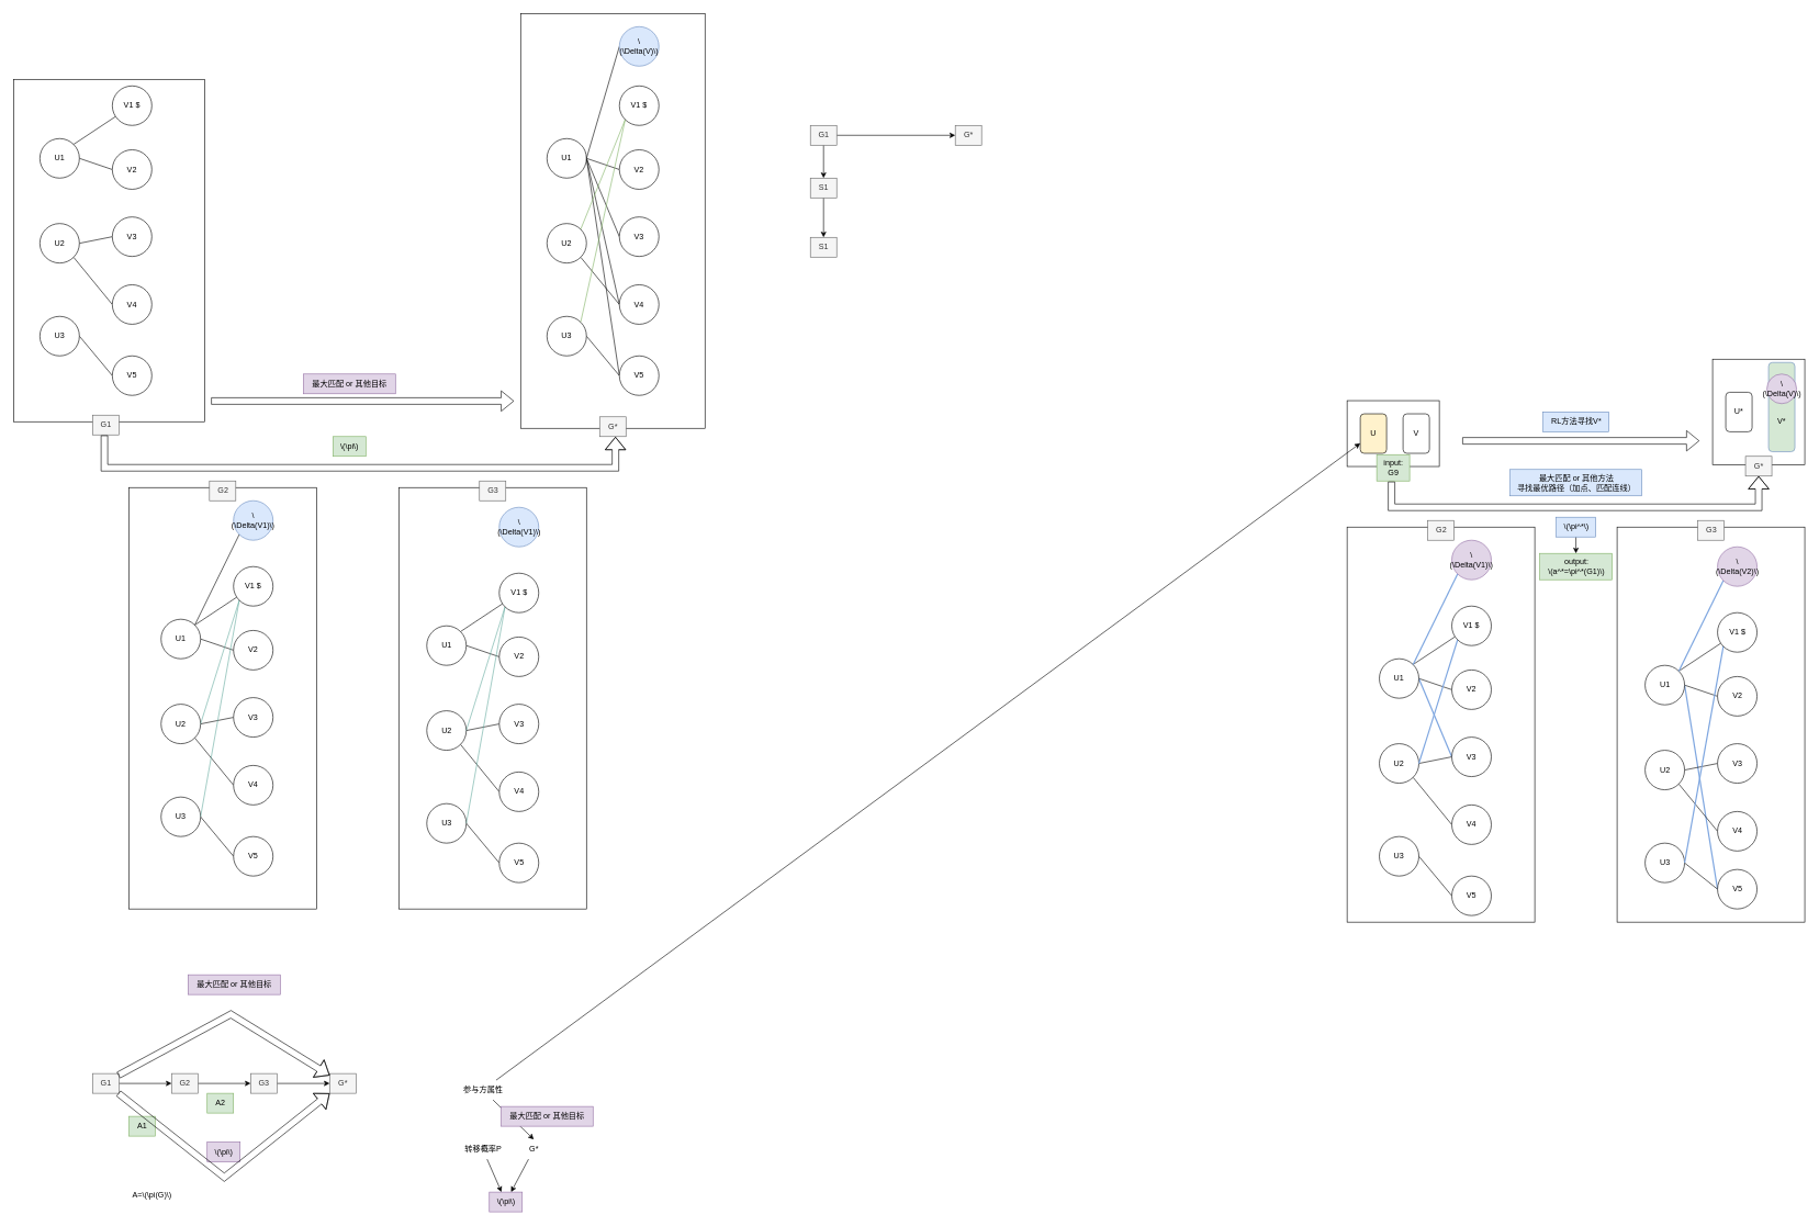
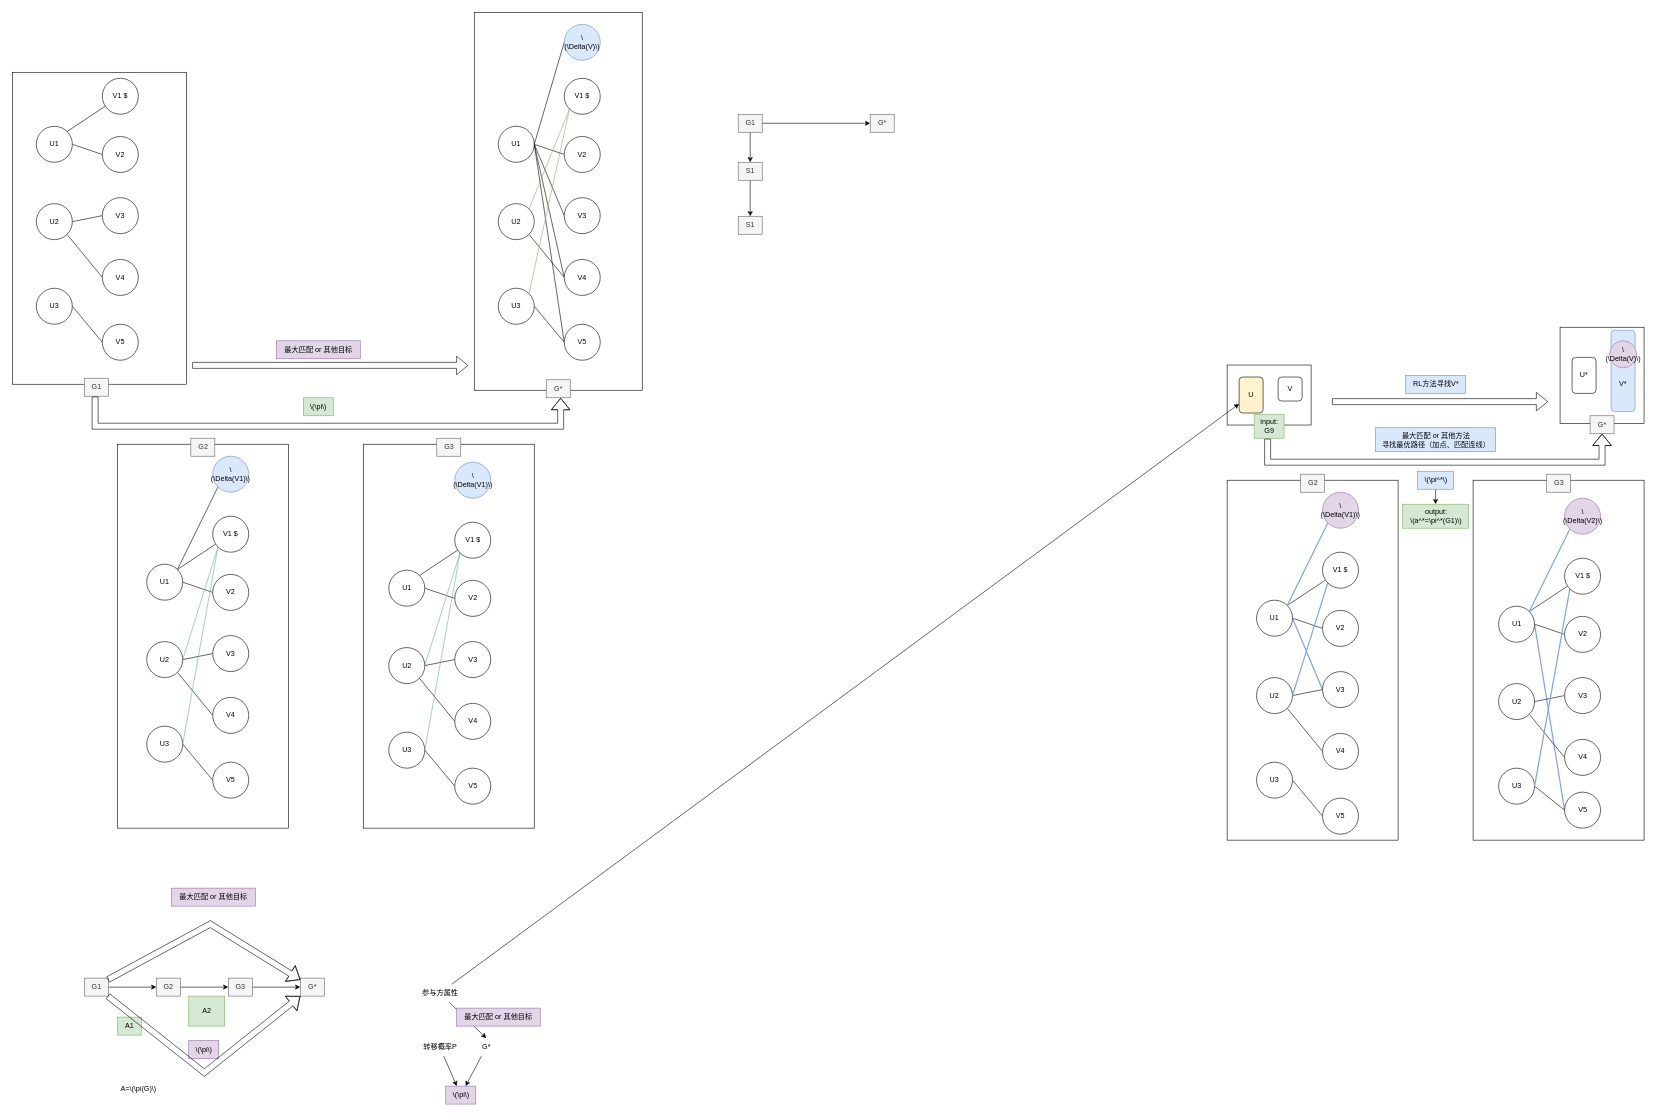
- <mxCell id="158" value="&lt;br&gt;&lt;br&gt;&lt;br&gt;V*" style="rounded=1;whiteSpace=wrap;html=1;fillColor=#d5e8d4;strokeColor=#6c8ebf;" vertex="1" parent="1"><mxGeometry x="2685" y="550" width="40" height="135.57" as="geometry" /></mxCell>
+ <mxCell id="158" value="&lt;br&gt;&lt;br&gt;&lt;br&gt;V*" style="rounded=1;whiteSpace=wrap;html=1;fillColor=#dae8fc;strokeColor=#6c8ebf;" vertex="1" parent="1"><mxGeometry x="2685" y="550" width="40" height="135.57" as="geometry" /></mxCell>
- <mxCell id="154" value="V" style="rounded=1;whiteSpace=wrap;html=1;fillColor=#FFFFFF;" vertex="1" parent="1"><mxGeometry x="2130" y="628" width="40" height="60" as="geometry" /></mxCell>
+ <mxCell id="154" value="V" style="rounded=1;whiteSpace=wrap;html=1;fillColor=#FFFFFF;" vertex="1" parent="1"><mxGeometry x="2130" y="628" width="40" height="40" as="geometry" /></mxCell>
- <mxCell id="86" value="A2" style="text;html=1;align=center;verticalAlign=middle;resizable=0;points=[];autosize=1;strokeColor=#82b366;fillColor=#d5e8d4;" vertex="1" parent="1"><mxGeometry x="314" y="1660" width="40" height="30" as="geometry" /></mxCell>
+ <mxCell id="86" value="A2" style="text;html=1;align=center;verticalAlign=middle;resizable=0;points=[];autosize=1;strokeColor=#82b366;fillColor=#d5e8d4;" vertex="1" parent="1"><mxGeometry x="314" y="1660" width="60" height="50" as="geometry" /></mxCell>
